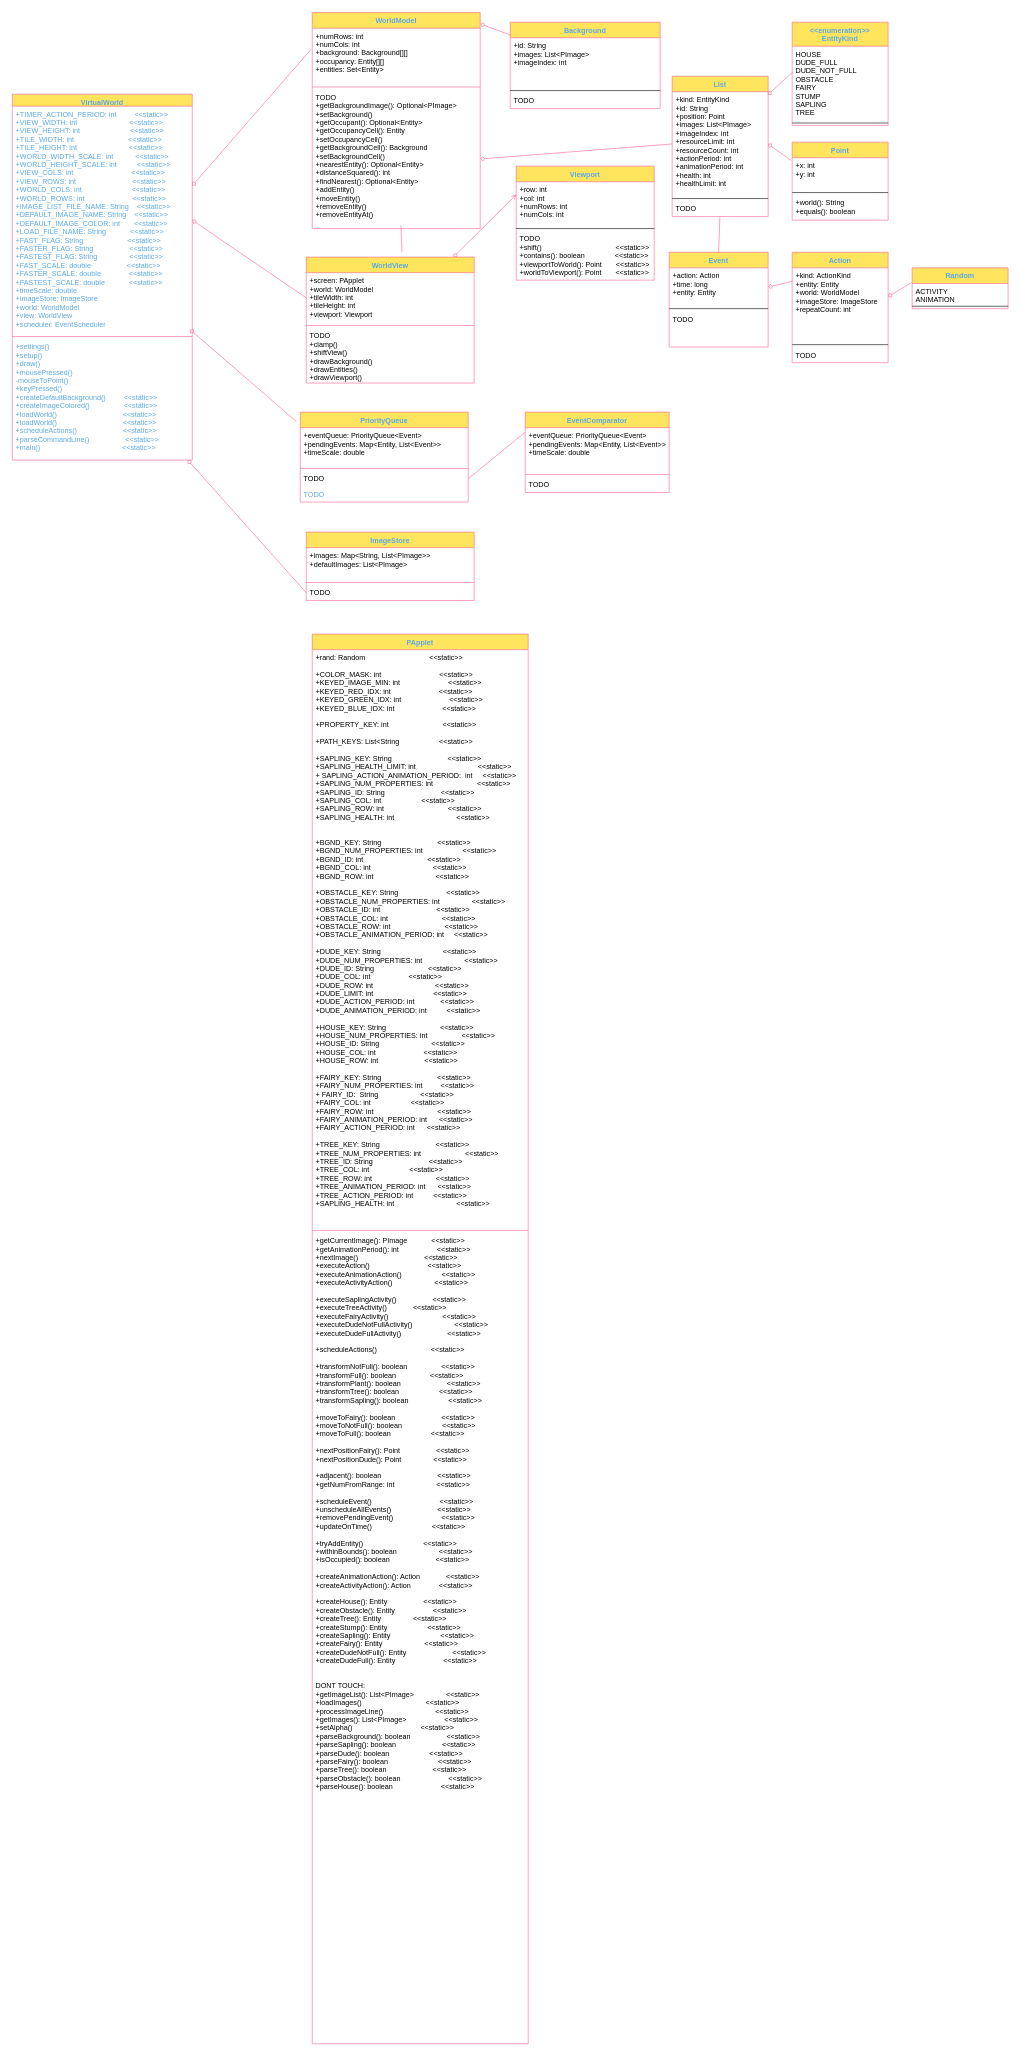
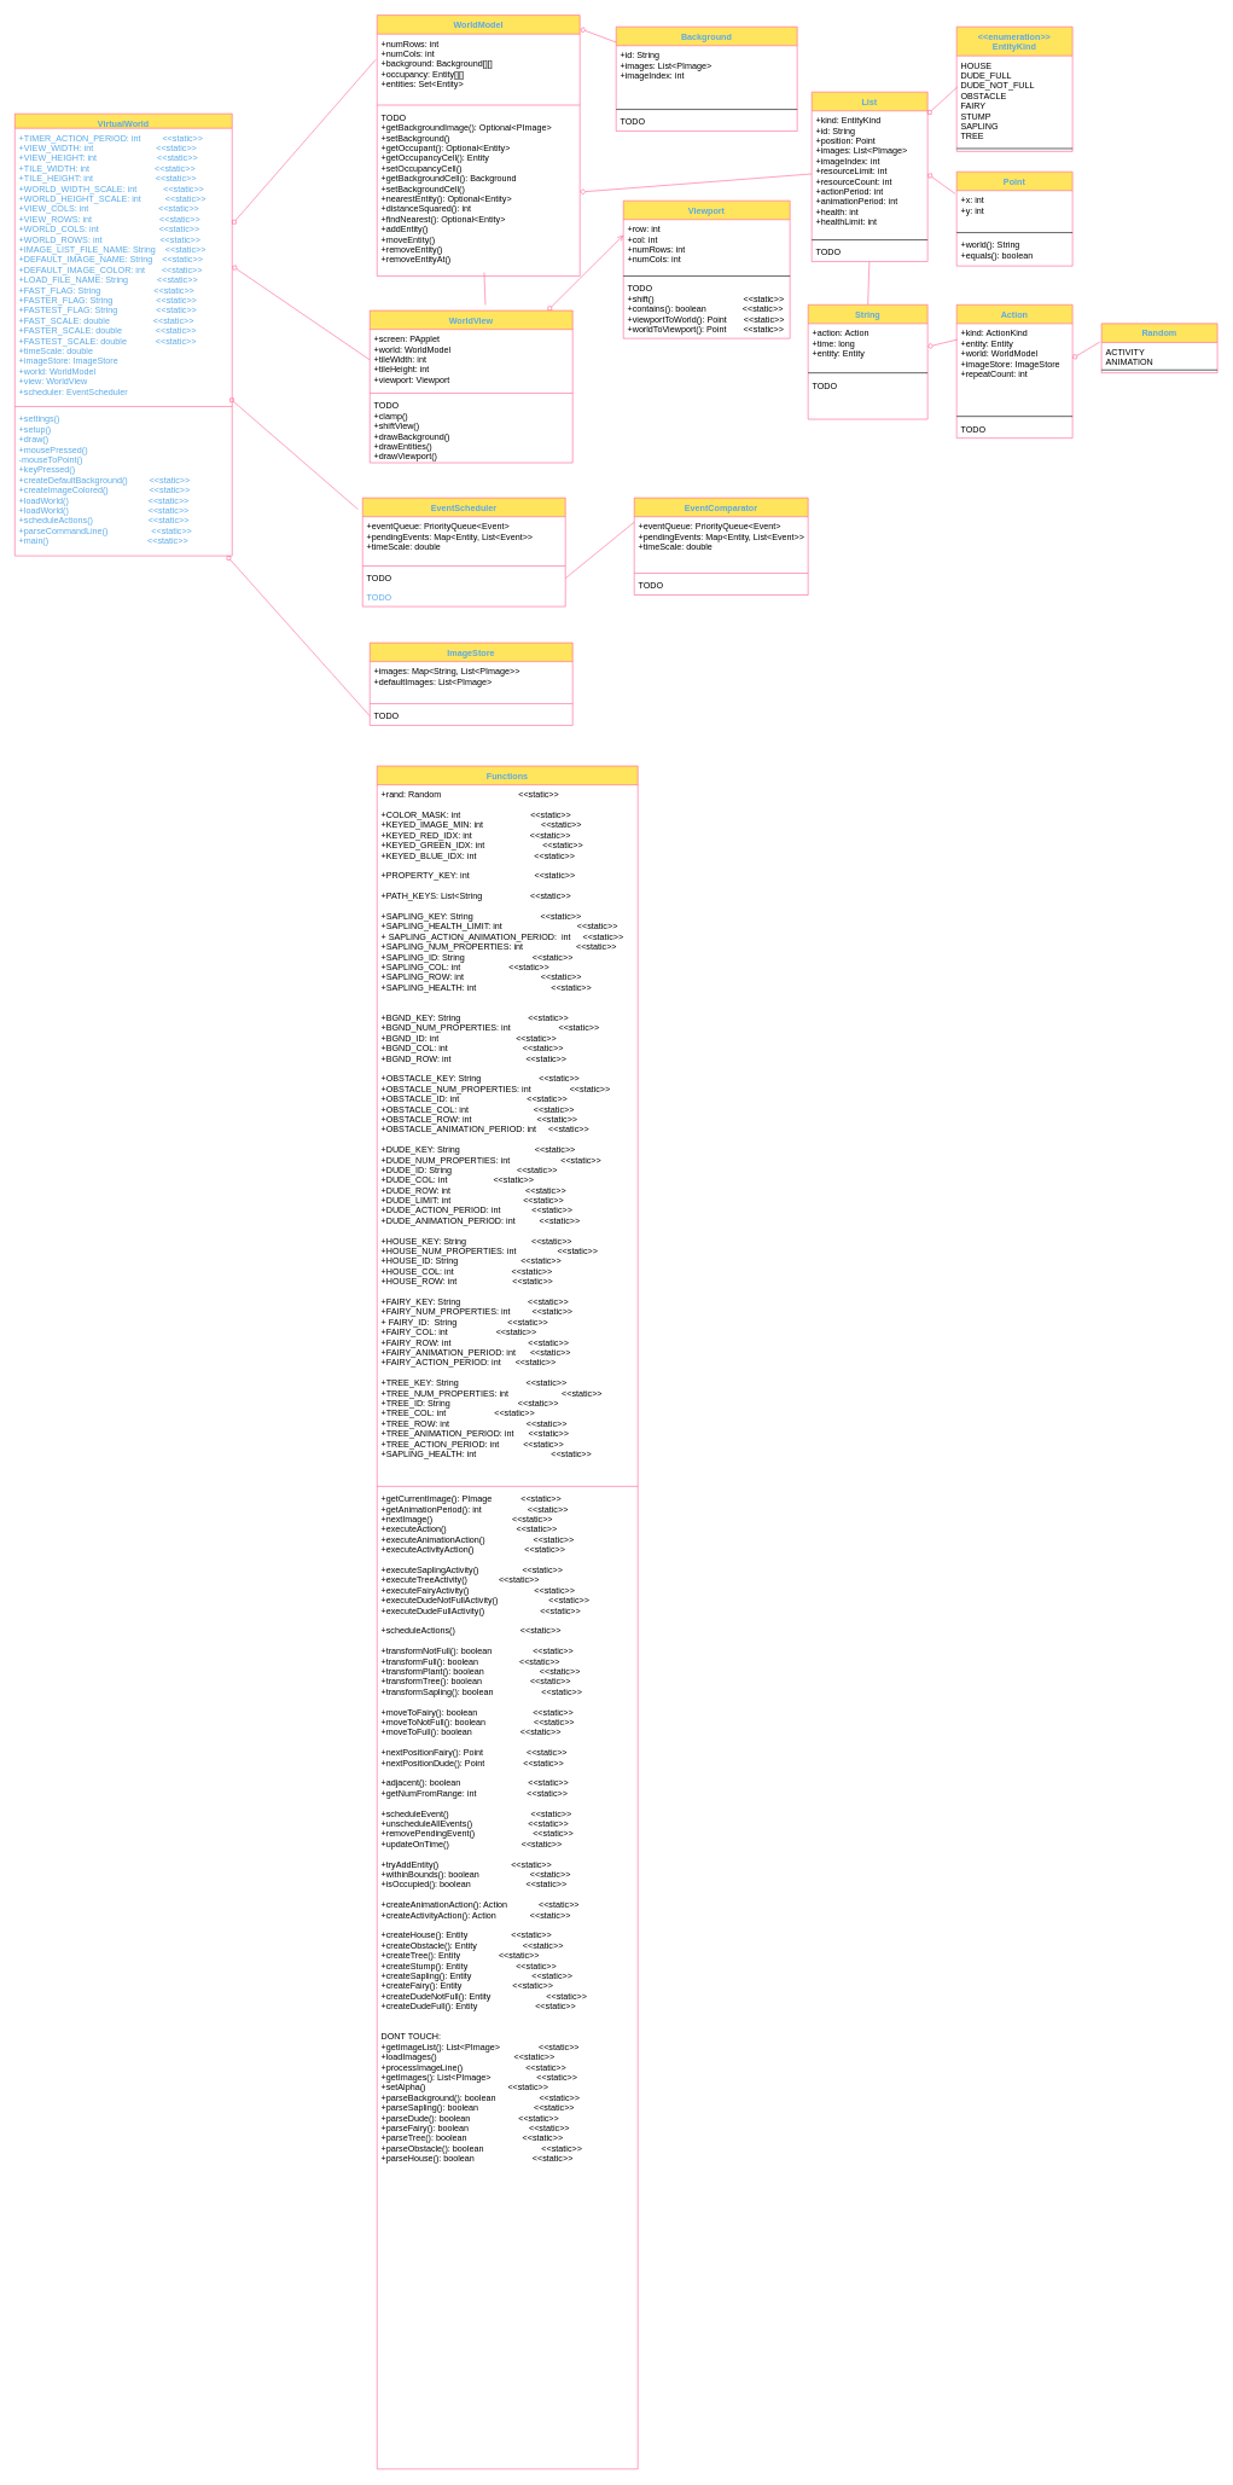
- <mxCell id="57" value="Event" style="swimlane;fontStyle=1;align=center;verticalAlign=top;childLayout=stackLayout;horizontal=1;startSize=26;horizontalStack=0;resizeParent=1;resizeParentMax=0;resizeLast=0;collapsible=1;marginBottom=0;hachureGap=4;pointerEvents=0;sketch=0;fontColor=#5AA9E6;strokeColor=#FF6392;fillColor=#FFE45E;" vertex="1" parent="1"><mxGeometry x="1115" y="419.54" width="165" height="158" as="geometry" /></mxCell>
+ <mxCell id="57" value="String" style="swimlane;fontStyle=1;align=center;verticalAlign=top;childLayout=stackLayout;horizontal=1;startSize=26;horizontalStack=0;resizeParent=1;resizeParentMax=0;resizeLast=0;collapsible=1;marginBottom=0;hachureGap=4;pointerEvents=0;sketch=0;fontColor=#5AA9E6;strokeColor=#FF6392;fillColor=#FFE45E;" vertex="1" parent="1"><mxGeometry x="1115" y="419.54" width="165" height="158" as="geometry" /></mxCell>
- <mxCell id="28" value="PriorityQueue" style="swimlane;fontStyle=1;align=center;verticalAlign=top;childLayout=stackLayout;horizontal=1;startSize=26;horizontalStack=0;resizeParent=1;resizeParentMax=0;resizeLast=0;collapsible=1;marginBottom=0;hachureGap=4;pointerEvents=0;sketch=0;fontColor=#5AA9E6;strokeColor=#FF6392;fillColor=#FFE45E;" vertex="1" parent="1"><mxGeometry x="500" y="686" width="280" height="150" as="geometry" /></mxCell>
+ <mxCell id="28" value="EventScheduler" style="swimlane;fontStyle=1;align=center;verticalAlign=top;childLayout=stackLayout;horizontal=1;startSize=26;horizontalStack=0;resizeParent=1;resizeParentMax=0;resizeLast=0;collapsible=1;marginBottom=0;hachureGap=4;pointerEvents=0;sketch=0;fontColor=#5AA9E6;strokeColor=#FF6392;fillColor=#FFE45E;" vertex="1" parent="1"><mxGeometry x="500" y="686" width="280" height="150" as="geometry" /></mxCell>
- <mxCell id="41" value="PApplet" style="swimlane;fontStyle=1;align=center;verticalAlign=top;childLayout=stackLayout;horizontal=1;startSize=26;horizontalStack=0;resizeParent=1;resizeParentMax=0;resizeLast=0;collapsible=1;marginBottom=0;hachureGap=4;pointerEvents=0;sketch=0;fontColor=#5AA9E6;strokeColor=#FF6392;fillColor=#FFE45E;" vertex="1" parent="1"><mxGeometry x="520" y="1056" width="360" height="2350" as="geometry" /></mxCell>
+ <mxCell id="41" value="Functions" style="swimlane;fontStyle=1;align=center;verticalAlign=top;childLayout=stackLayout;horizontal=1;startSize=26;horizontalStack=0;resizeParent=1;resizeParentMax=0;resizeLast=0;collapsible=1;marginBottom=0;hachureGap=4;pointerEvents=0;sketch=0;fontColor=#5AA9E6;strokeColor=#FF6392;fillColor=#FFE45E;" vertex="1" parent="1"><mxGeometry x="520" y="1056" width="360" height="2350" as="geometry" /></mxCell>
